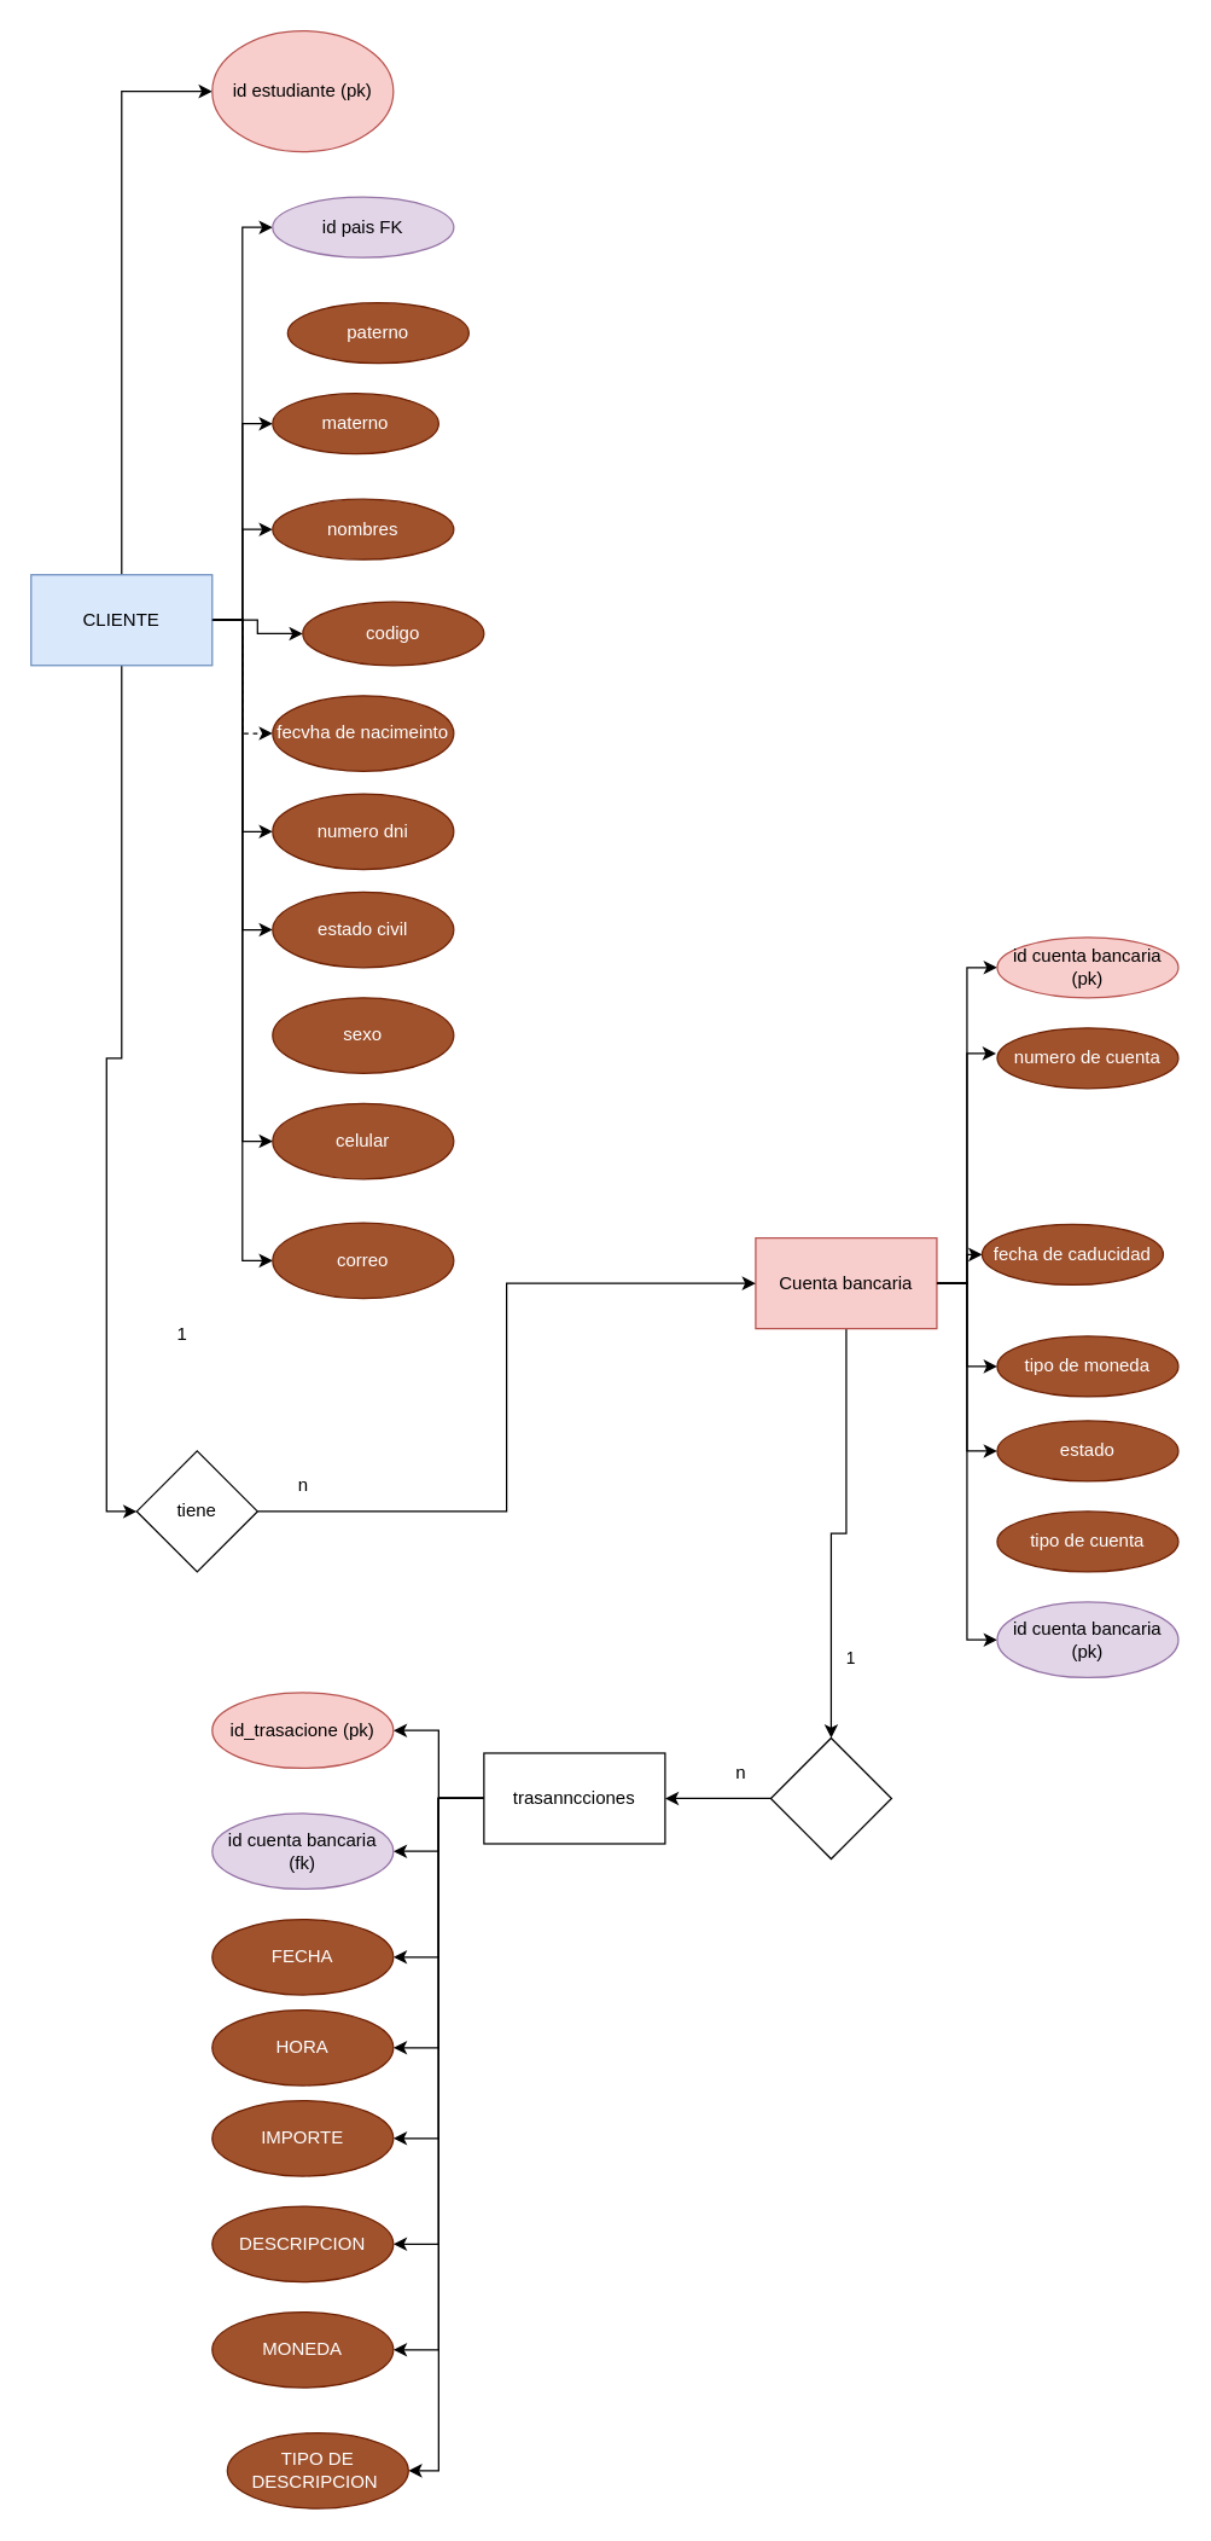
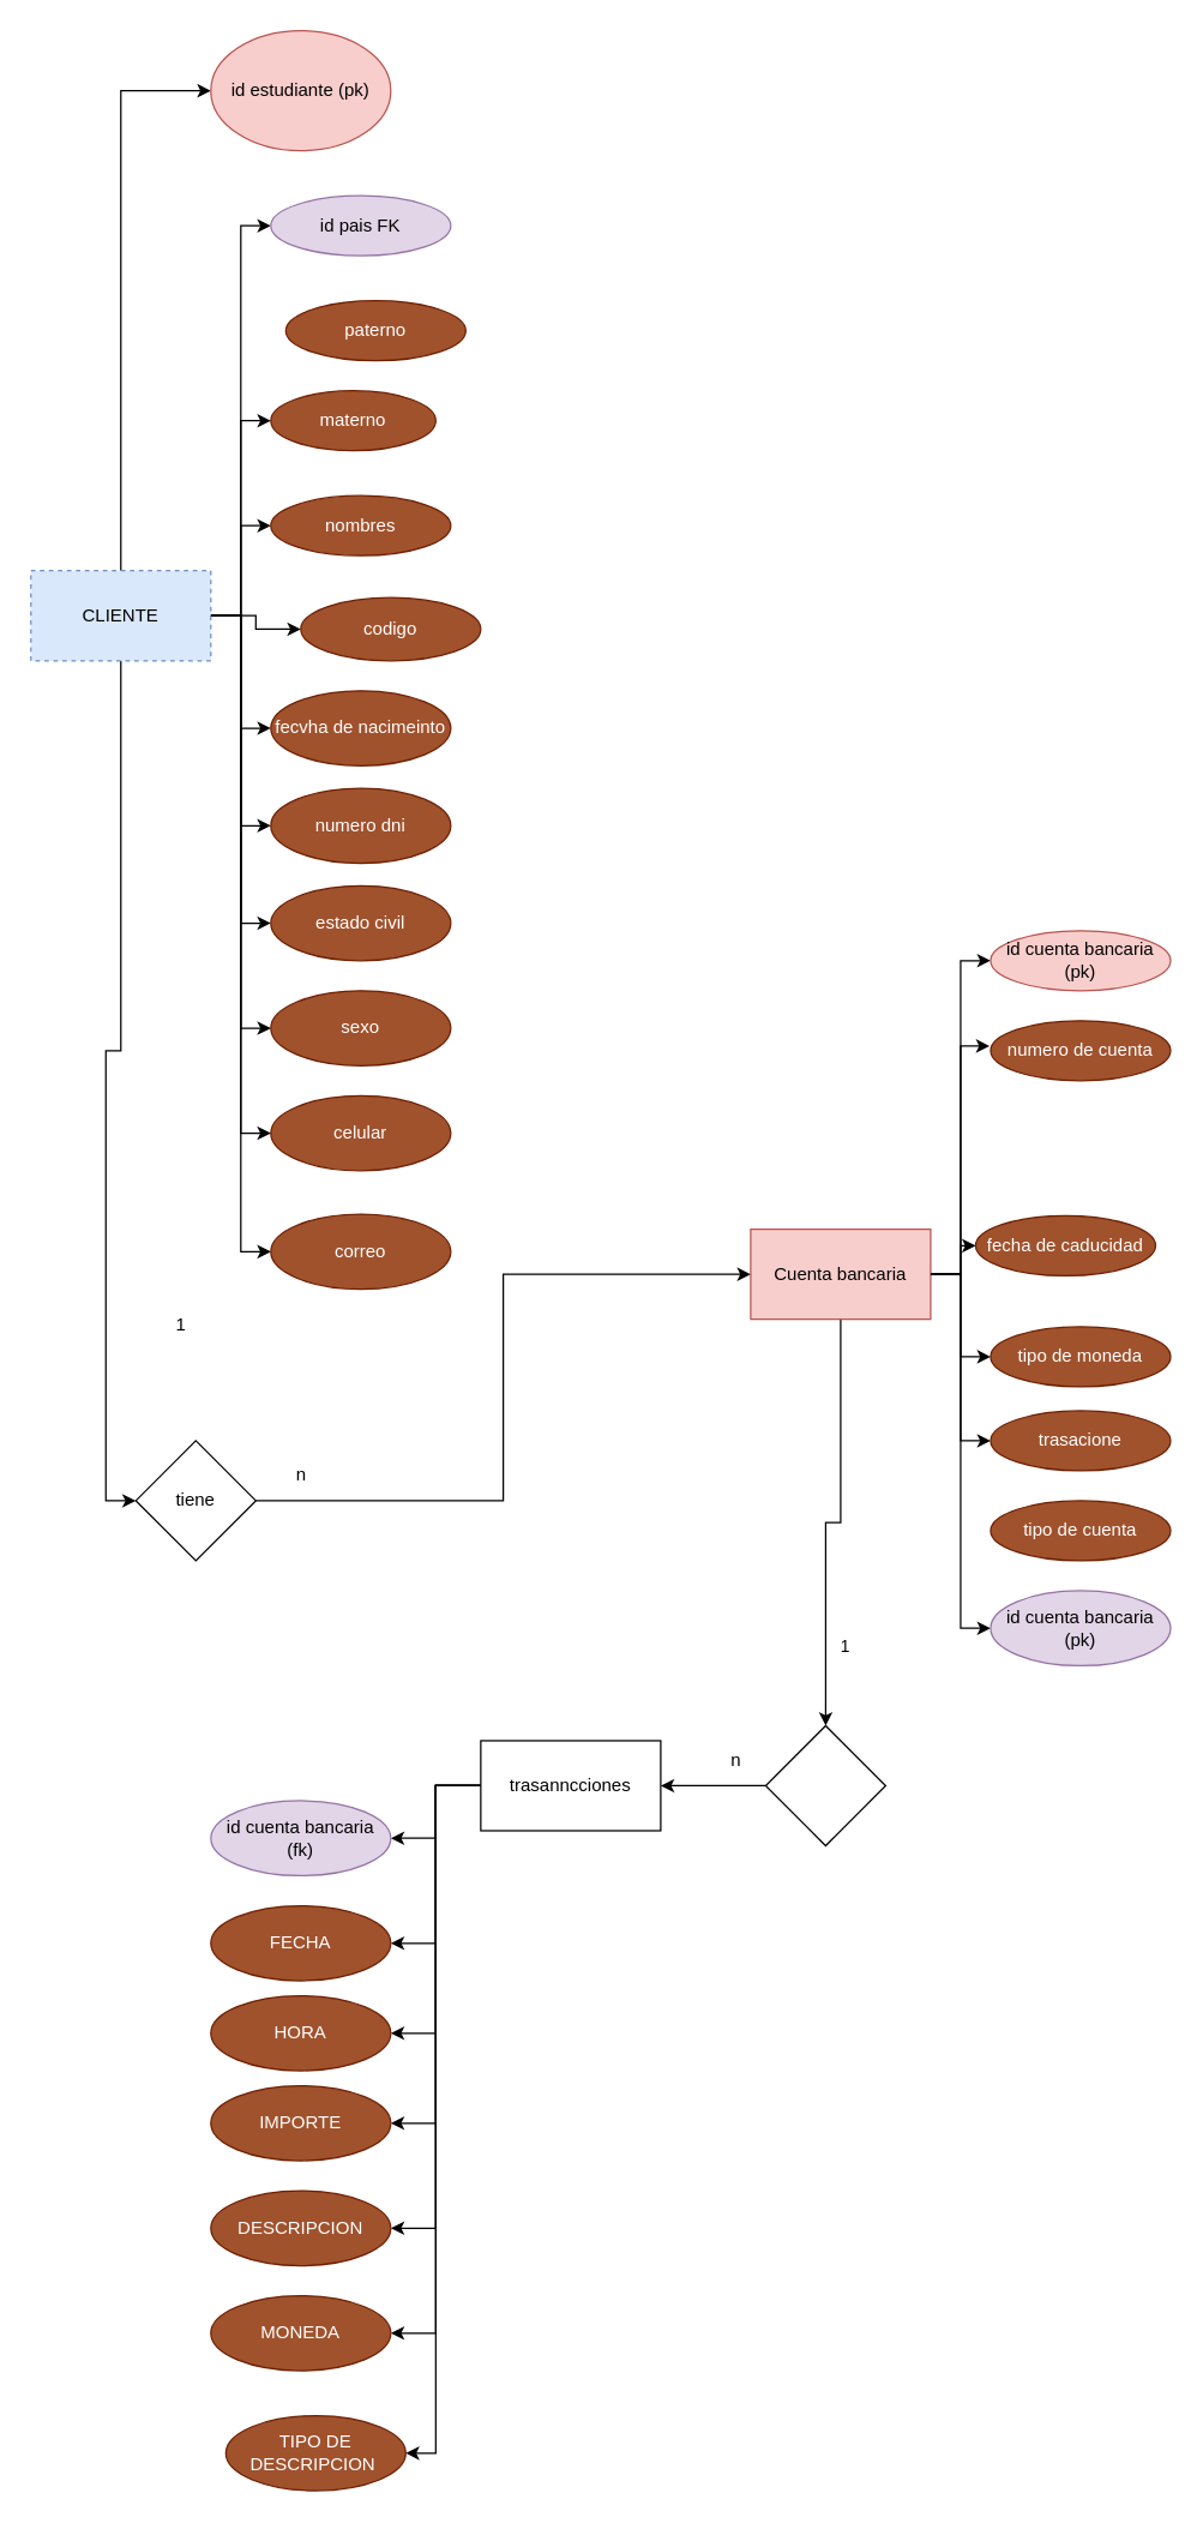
- <mxCell id="13" value="&lt;div&gt;CLIENTE&lt;/div&gt;" style="rounded=0;whiteSpace=wrap;html=1;fillColor=#dae8fc;strokeColor=#6c8ebf;" vertex="1" parent="1"><mxGeometry x="20" y="380" width="120" height="60" as="geometry" /></mxCell>
+ <mxCell id="13" value="&lt;div&gt;CLIENTE&lt;/div&gt;" style="rounded=0;whiteSpace=wrap;html=1;fillColor=#dae8fc;strokeColor=#6c8ebf;dashed=1;" vertex="1" parent="1"><mxGeometry x="20" y="380" width="120" height="60" as="geometry" /></mxCell>
- <mxCell id="5" style="edgeStyle=orthogonalEdgeStyle;rounded=0;orthogonalLoop=1;jettySize=auto;html=1;entryX=0;entryY=0.5;entryDx=0;entryDy=0;dashed=1;" edge="1" parent="1" source="13" target="15"><mxGeometry relative="1" as="geometry" /></mxCell>
+ <mxCell id="5" style="edgeStyle=orthogonalEdgeStyle;rounded=0;orthogonalLoop=1;jettySize=auto;html=1;entryX=0;entryY=0.5;entryDx=0;entryDy=0;" edge="1" parent="1" source="13" target="15"><mxGeometry relative="1" as="geometry" /></mxCell>
+ <mxCell id="8" style="edgeStyle=orthogonalEdgeStyle;rounded=0;orthogonalLoop=1;jettySize=auto;html=1;entryX=0;entryY=0.5;entryDx=0;entryDy=0;" edge="1" parent="1" source="13" target="22"><mxGeometry relative="1" as="geometry" /></mxCell>
- <mxCell id="38" value="estado" style="ellipse;whiteSpace=wrap;html=1;fillColor=#a0522d;strokeColor=#6D1F00;fontColor=#ffffff;" vertex="1" parent="1"><mxGeometry x="660" y="940" width="120" height="40" as="geometry" /></mxCell>
+ <mxCell id="38" value="trasacione" style="ellipse;whiteSpace=wrap;html=1;fillColor=#a0522d;strokeColor=#6D1F00;fontColor=#ffffff;" vertex="1" parent="1"><mxGeometry x="660" y="940" width="120" height="40" as="geometry" /></mxCell>
- <mxCell id="59" value="id_trasacione (pk)" style="ellipse;whiteSpace=wrap;html=1;fillColor=#f8cecc;strokeColor=#b85450;" vertex="1" parent="1"><mxGeometry x="140" y="1120" width="120" height="50" as="geometry" /></mxCell>
- <mxCell id="47" style="edgeStyle=orthogonalEdgeStyle;rounded=0;orthogonalLoop=1;jettySize=auto;html=1;entryX=1;entryY=0.5;entryDx=0;entryDy=0;" edge="1" parent="1" source="55" target="59"><mxGeometry relative="1" as="geometry" /></mxCell>
